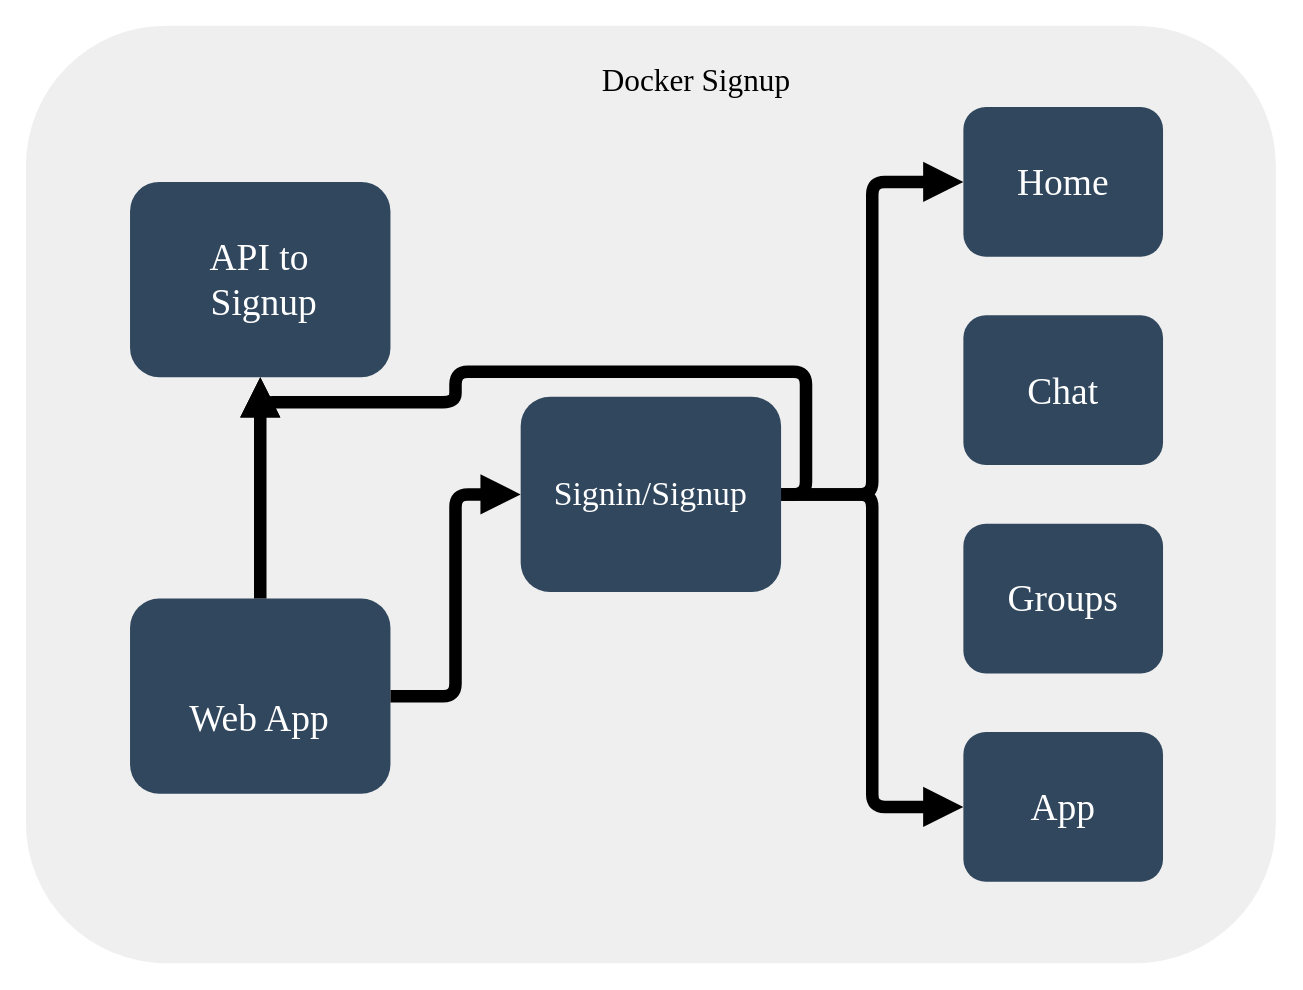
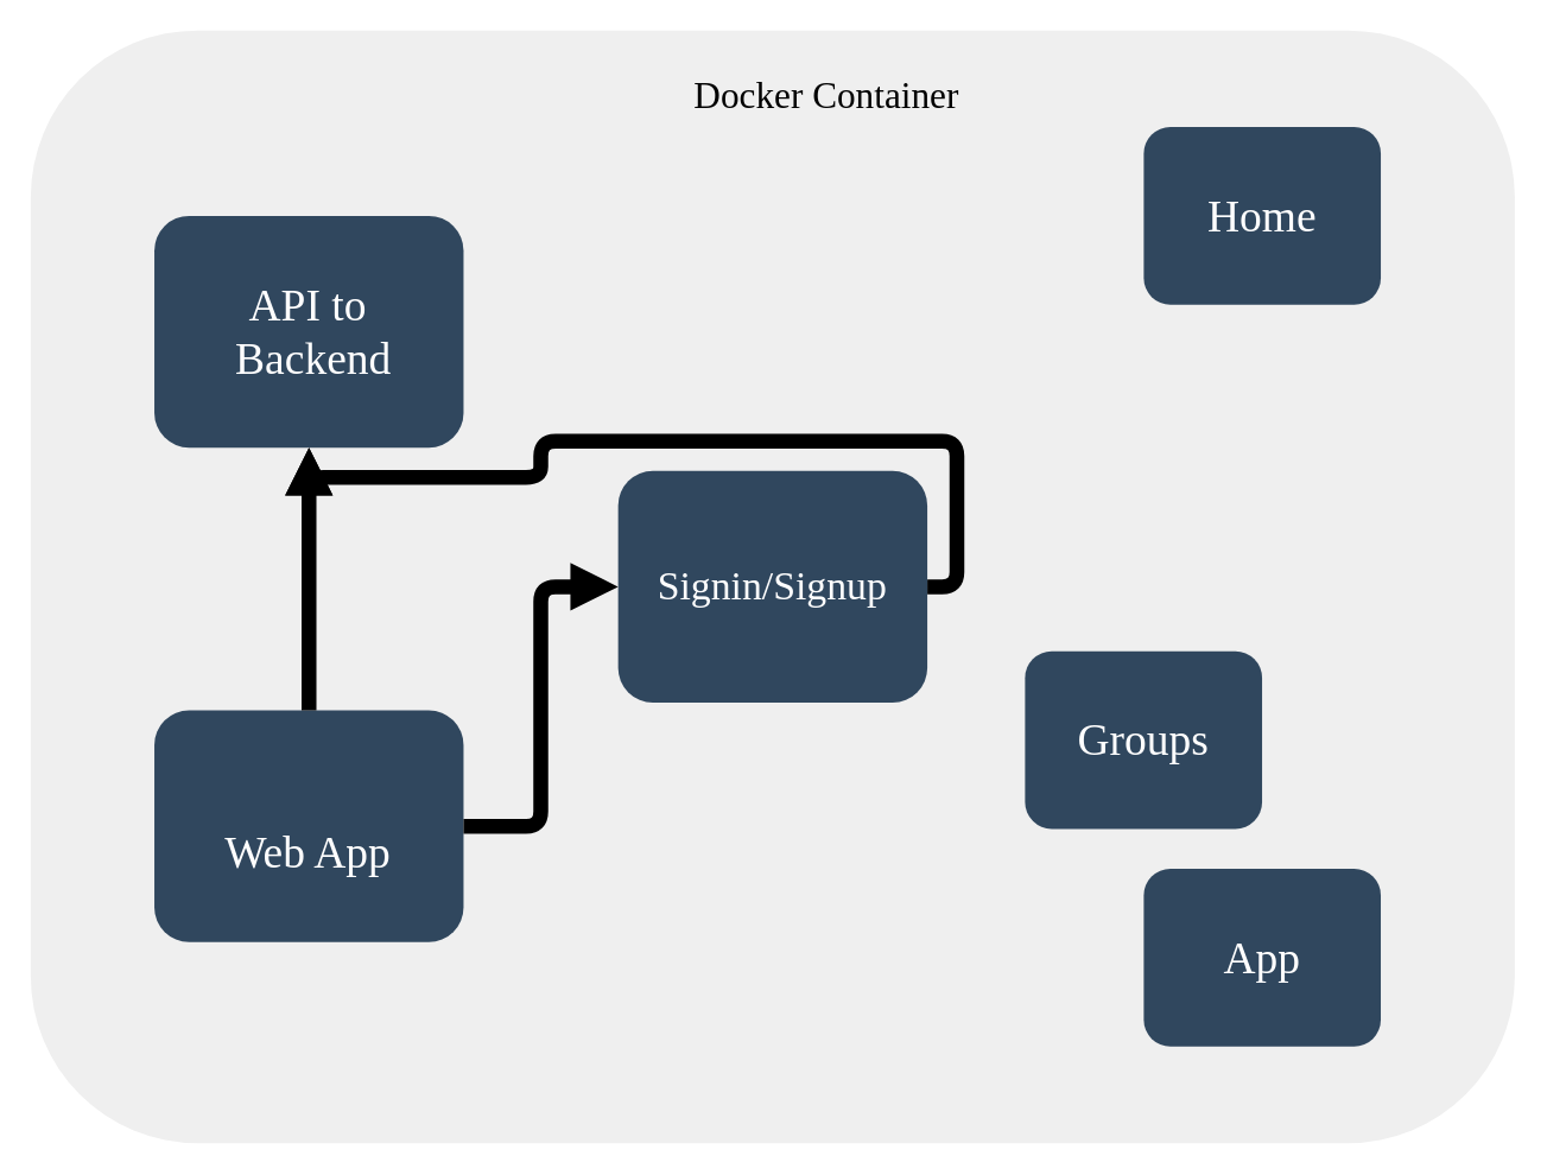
- <mxCell id="4" value="&lt;font data-font-src=&quot;https://fonts.googleapis.com/css?family=Montserrat&quot; face=&quot;Montserrat&quot; style=&quot;font-size: 25px&quot;&gt;Docker Signup&lt;/font&gt;" style="text;html=1;strokeColor=none;fillColor=none;align=center;verticalAlign=middle;whiteSpace=wrap;rounded=0;" parent="2" vertex="1"><mxGeometry x="421.875" y="23.438" width="229.167" height="41.667" as="geometry" /></mxCell>
+ <mxCell id="4" value="&lt;font data-font-src=&quot;https://fonts.googleapis.com/css?family=Montserrat&quot; face=&quot;Montserrat&quot; style=&quot;font-size: 25px&quot;&gt;Docker Container&lt;/font&gt;" style="text;html=1;strokeColor=none;fillColor=none;align=center;verticalAlign=middle;whiteSpace=wrap;rounded=0;" parent="2" vertex="1"><mxGeometry x="421.875" y="23.438" width="229.167" height="41.667" as="geometry" /></mxCell>
- <mxCell id="7" value="&lt;font face=&quot;Montserrat&quot; data-font-src=&quot;https://fonts.googleapis.com/css?family=Montserrat&quot; color=&quot;#ffffff&quot; style=&quot;font-size: 30px&quot;&gt;API to&lt;br&gt;&amp;nbsp;Signup&lt;/font&gt;" style="rounded=1;whiteSpace=wrap;html=1;strokeColor=none;fillColor=#30475E;" parent="2" vertex="1"><mxGeometry x="83.333" y="125.0" width="208.333" height="156.25" as="geometry" /></mxCell>
+ <mxCell id="7" value="&lt;font face=&quot;Montserrat&quot; data-font-src=&quot;https://fonts.googleapis.com/css?family=Montserrat&quot; color=&quot;#ffffff&quot; style=&quot;font-size: 30px&quot;&gt;API to&lt;br&gt;&amp;nbsp;Backend&lt;/font&gt;" style="rounded=1;whiteSpace=wrap;html=1;strokeColor=none;fillColor=#30475E;" parent="2" vertex="1"><mxGeometry x="83.333" y="125.0" width="208.333" height="156.25" as="geometry" /></mxCell>
- <mxCell id="13" style="edgeStyle=orthogonalEdgeStyle;rounded=1;orthogonalLoop=1;jettySize=auto;html=1;exitX=1;exitY=0.5;exitDx=0;exitDy=0;entryX=0;entryY=0.5;entryDx=0;entryDy=0;endArrow=block;endFill=1;strokeColor=#000000;strokeWidth=10;" parent="2" source="16" target="9" edge="1"><mxGeometry relative="1" as="geometry" /></mxCell>
- <mxCell id="10" value="&lt;font color=&quot;#ffffff&quot; face=&quot;Montserrat&quot; style=&quot;font-size: 30px&quot;&gt;Chat&lt;/font&gt;" style="rounded=1;whiteSpace=wrap;html=1;strokeColor=none;fillColor=#30475E;" parent="2" vertex="1"><mxGeometry x="750" y="231.771" width="159.729" height="119.792" as="geometry" /></mxCell>
- <mxCell id="11" value="&lt;font color=&quot;#ffffff&quot; face=&quot;Montserrat&quot; style=&quot;font-size: 30px&quot;&gt;Groups&lt;/font&gt;" style="rounded=1;whiteSpace=wrap;html=1;strokeColor=none;fillColor=#30475E;" parent="2" vertex="1"><mxGeometry x="750" y="398.438" width="159.729" height="119.792" as="geometry" /></mxCell>
+ <mxCell id="11" value="&lt;font color=&quot;#ffffff&quot; face=&quot;Montserrat&quot; style=&quot;font-size: 30px&quot;&gt;Groups&lt;/font&gt;" style="rounded=1;whiteSpace=wrap;html=1;strokeColor=none;fillColor=#30475E;" parent="2" vertex="1"><mxGeometry x="670" y="418.438" width="159.729" height="119.792" as="geometry" /></mxCell>
- <mxCell id="15" style="edgeStyle=orthogonalEdgeStyle;rounded=1;orthogonalLoop=1;jettySize=auto;html=1;exitX=1;exitY=0.5;exitDx=0;exitDy=0;entryX=0;entryY=0.5;entryDx=0;entryDy=0;endArrow=block;endFill=1;strokeColor=#000000;strokeWidth=10;" parent="2" source="16" target="12" edge="1"><mxGeometry relative="1" as="geometry" /></mxCell>
